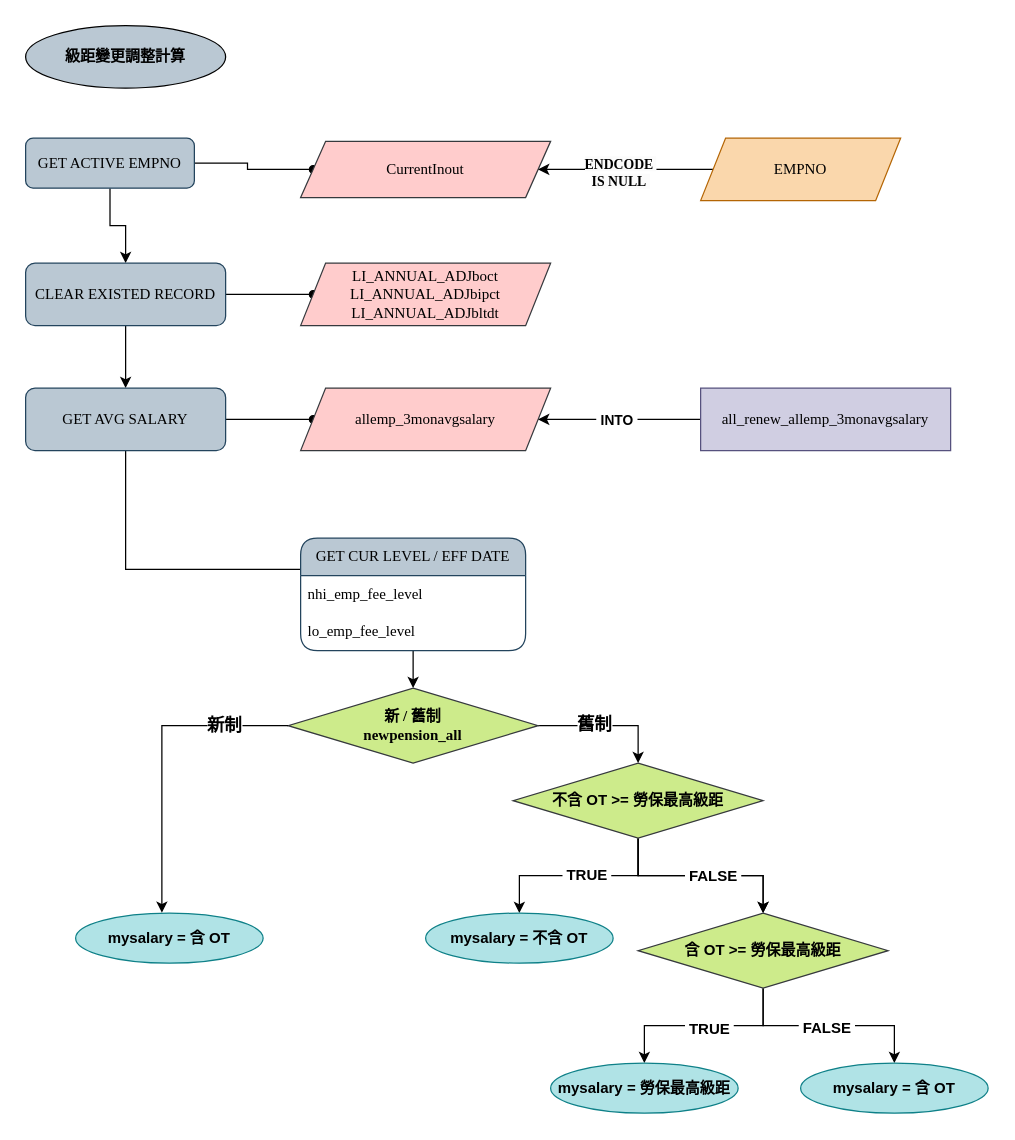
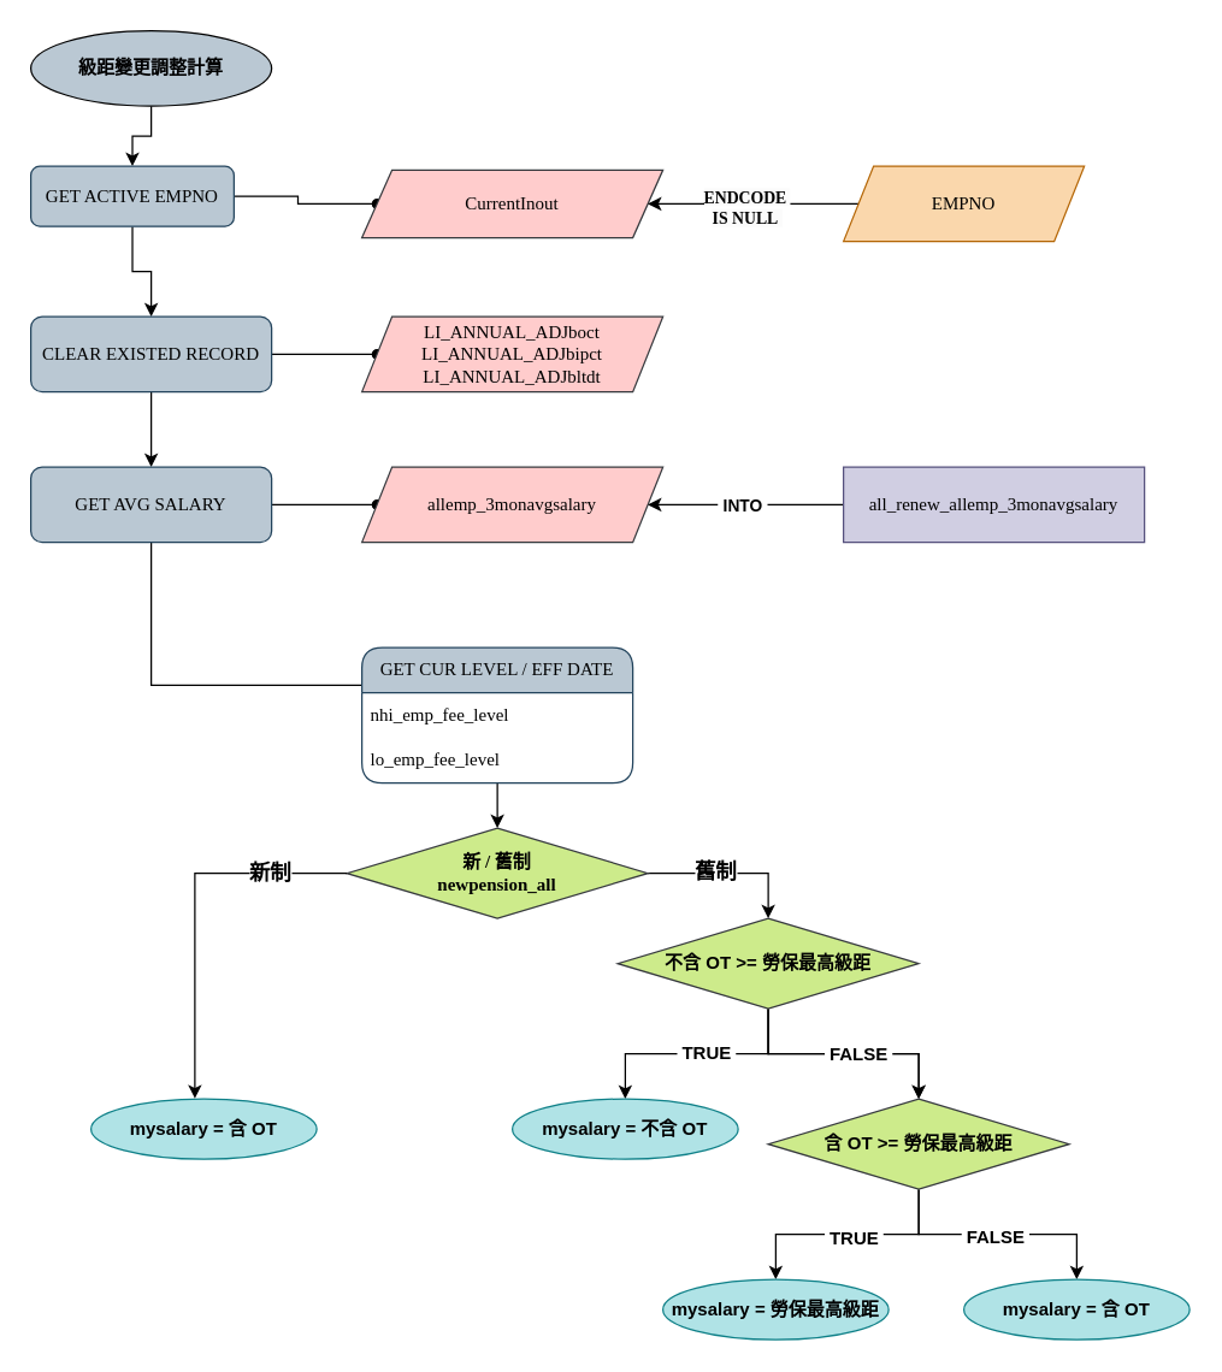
+ <mxCell id="4" value="" style="edgeStyle=orthogonalEdgeStyle;rounded=0;orthogonalLoop=1;jettySize=auto;html=1;" edge="1" parent="1" source="5" target="8"><mxGeometry relative="1" as="geometry" /></mxCell>
